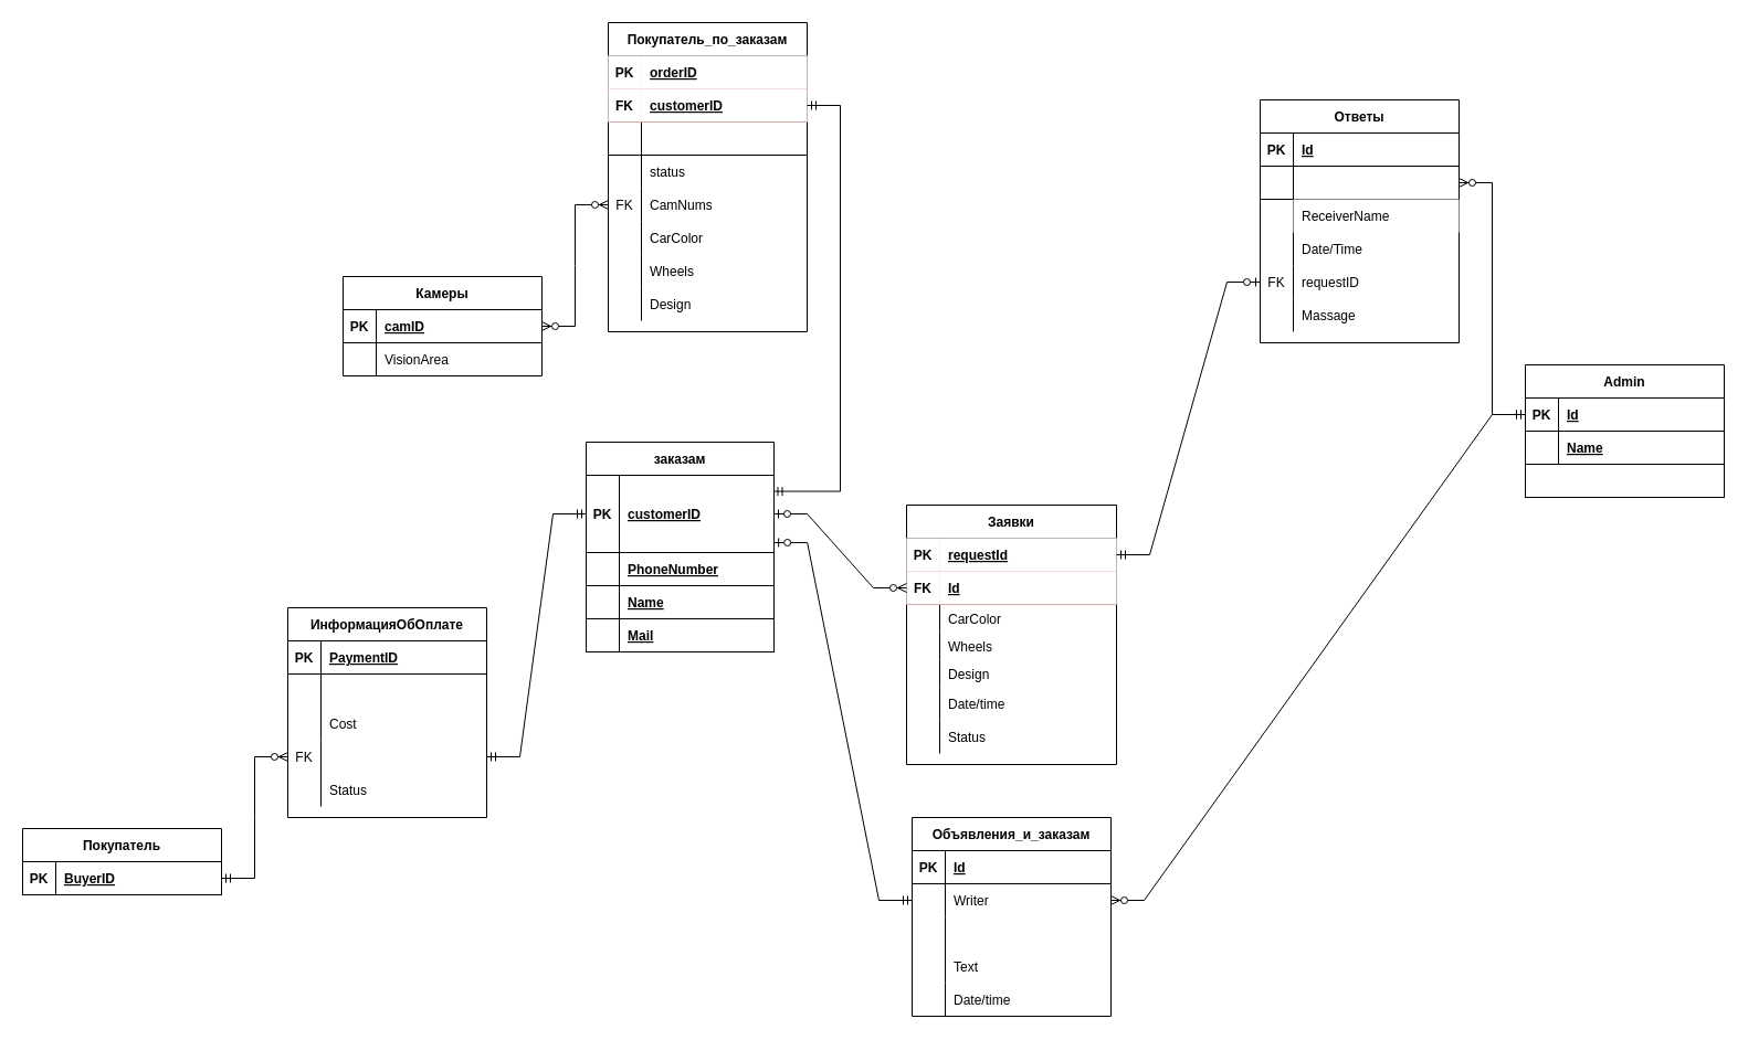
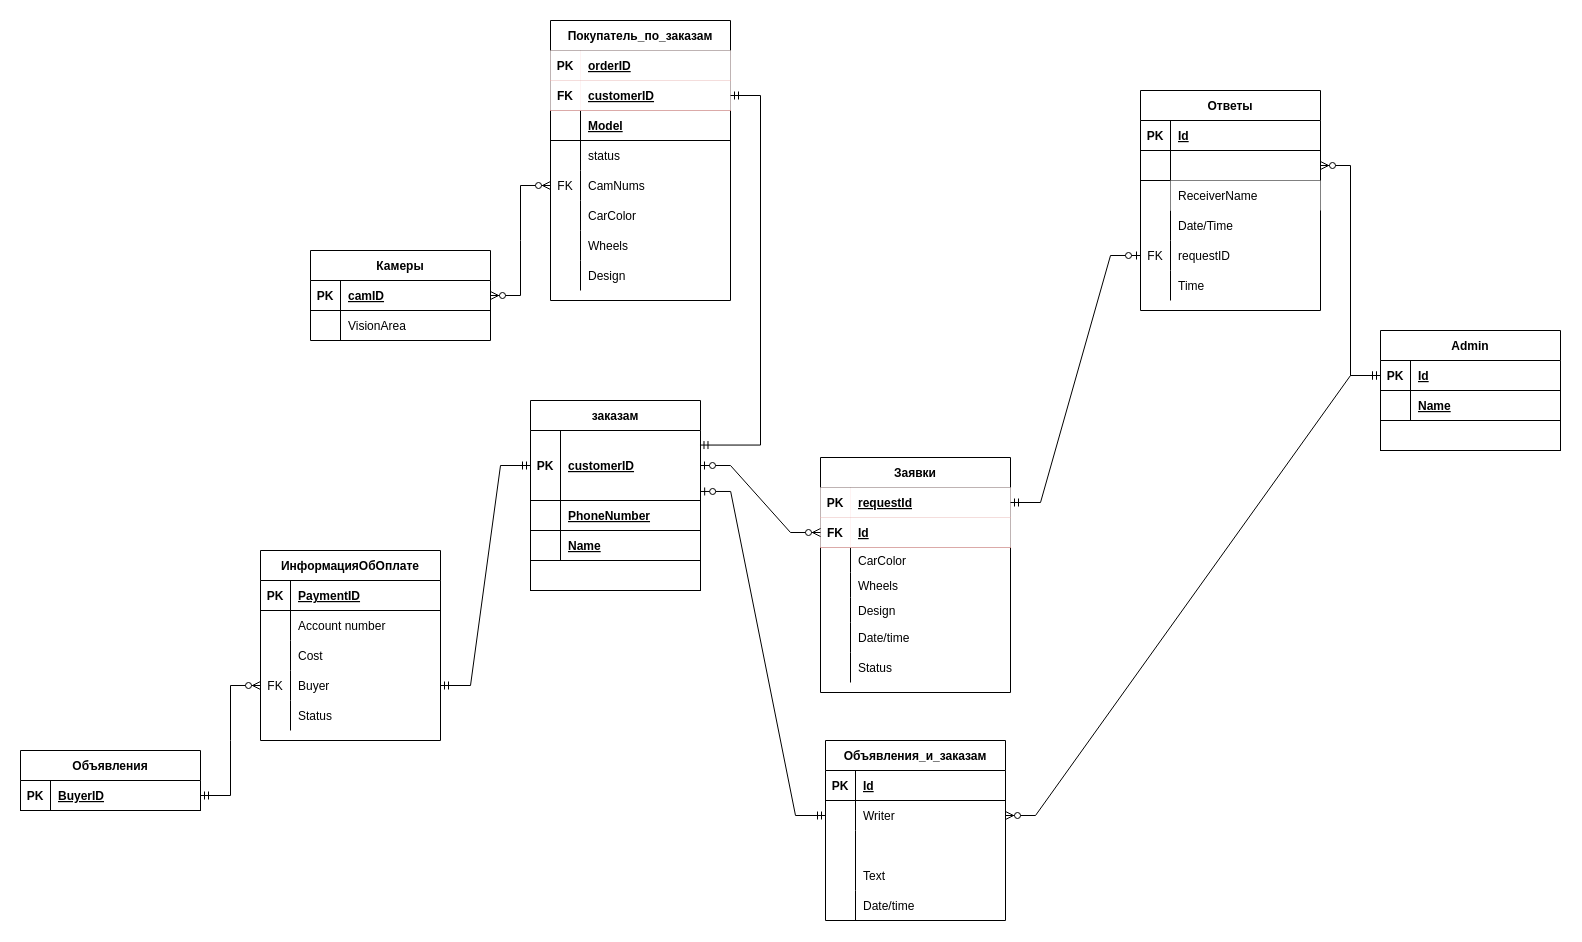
+ <mxCell id="42" value="Model" style="shape=partialRectangle;connectable=0;fillColor=none;top=0;left=0;bottom=0;right=0;align=left;spacingLeft=6;fontStyle=5;overflow=hidden;" parent="40" vertex="1"><mxGeometry x="30" width="150" height="30" as="geometry"><mxRectangle width="150" height="30" as="alternateBounds" /></mxGeometry></mxCell>
- <mxCell id="32" value="Massage" style="shape=partialRectangle;connectable=0;fillColor=none;top=0;left=0;bottom=0;right=0;align=left;spacingLeft=6;overflow=hidden;" parent="30" vertex="1"><mxGeometry x="30" width="150" height="30" as="geometry"><mxRectangle width="150" height="30" as="alternateBounds" /></mxGeometry></mxCell>
+ <mxCell id="32" value="Time" style="shape=partialRectangle;connectable=0;fillColor=none;top=0;left=0;bottom=0;right=0;align=left;spacingLeft=6;overflow=hidden;" parent="30" vertex="1"><mxGeometry x="30" width="150" height="30" as="geometry"><mxRectangle width="150" height="30" as="alternateBounds" /></mxGeometry></mxCell>
- <mxCell id="14" value="Mail" style="shape=partialRectangle;connectable=0;fillColor=none;top=0;left=0;bottom=0;right=0;align=left;spacingLeft=6;fontStyle=5;overflow=hidden;" parent="12" vertex="1"><mxGeometry x="30" width="140" height="30" as="geometry"><mxRectangle width="140" height="30" as="alternateBounds" /></mxGeometry></mxCell>
+ <mxCell id="110" value="Account number" style="shape=partialRectangle;connectable=0;fillColor=none;top=0;left=0;bottom=0;right=0;align=left;spacingLeft=6;overflow=hidden;" parent="108" vertex="1"><mxGeometry x="30" width="150" height="30" as="geometry"><mxRectangle width="150" height="30" as="alternateBounds" /></mxGeometry></mxCell>
+ <mxCell id="116" value="Buyer" style="shape=partialRectangle;connectable=0;fillColor=none;top=0;left=0;bottom=0;right=0;align=left;spacingLeft=6;overflow=hidden;" parent="114" vertex="1"><mxGeometry x="30" width="150" height="30" as="geometry"><mxRectangle width="150" height="30" as="alternateBounds" /></mxGeometry></mxCell>
- <mxCell id="127" value="Покупатель" style="shape=table;startSize=30;container=1;collapsible=1;childLayout=tableLayout;fixedRows=1;rowLines=0;fontStyle=1;align=center;resizeLast=1;" parent="1" vertex="1"><mxGeometry x="20" y="750" width="180" height="60" as="geometry" /></mxCell>
+ <mxCell id="127" value="Объявления" style="shape=table;startSize=30;container=1;collapsible=1;childLayout=tableLayout;fixedRows=1;rowLines=0;fontStyle=1;align=center;resizeLast=1;" parent="1" vertex="1"><mxGeometry x="20" y="750" width="180" height="60" as="geometry" /></mxCell>
